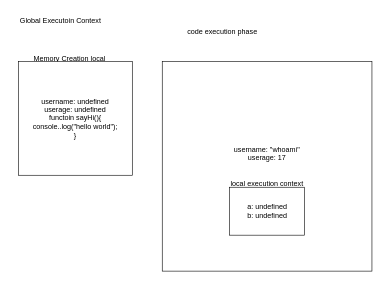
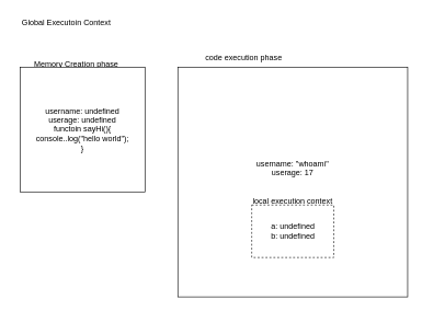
- <mxCell id="5" value="code execution phase" style="text;html=1;align=center;verticalAlign=middle;resizable=0;points=[];autosize=1;strokeColor=none;fillColor=none;" parent="1" vertex="1"><mxGeometry x="300" y="37" width="140" height="30" as="geometry" /></mxCell>
+ <mxCell id="5" value="code execution phase" style="text;html=1;align=center;verticalAlign=middle;resizable=0;points=[];autosize=1;strokeColor=none;fillColor=none;" parent="1" vertex="1"><mxGeometry x="300" y="72" width="140" height="30" as="geometry" /></mxCell>
- <mxCell id="3" value="Memory Creation local" style="text;html=1;align=center;verticalAlign=middle;resizable=0;points=[];autosize=1;strokeColor=none;fillColor=none;strokeWidth=0;" parent="1" vertex="1"><mxGeometry x="40" y="82" width="150" height="30" as="geometry" /></mxCell>
+ <mxCell id="3" value="Memory Creation phase" style="text;html=1;align=center;verticalAlign=middle;resizable=0;points=[];autosize=1;strokeColor=none;fillColor=none;strokeWidth=0;" parent="1" vertex="1"><mxGeometry x="40" y="82" width="150" height="30" as="geometry" /></mxCell>
- <mxCell id="7" value="a: undefined&lt;div&gt;b: undefined&lt;/div&gt;" style="rounded=0;whiteSpace=wrap;html=1;" parent="1" vertex="1"><mxGeometry x="382.5" y="312" width="125" height="80" as="geometry" /></mxCell>
+ <mxCell id="7" value="a: undefined&lt;div&gt;b: undefined&lt;/div&gt;" style="rounded=0;whiteSpace=wrap;html=1;dashed=1;" parent="1" vertex="1"><mxGeometry x="382.5" y="312" width="125" height="80" as="geometry" /></mxCell>
